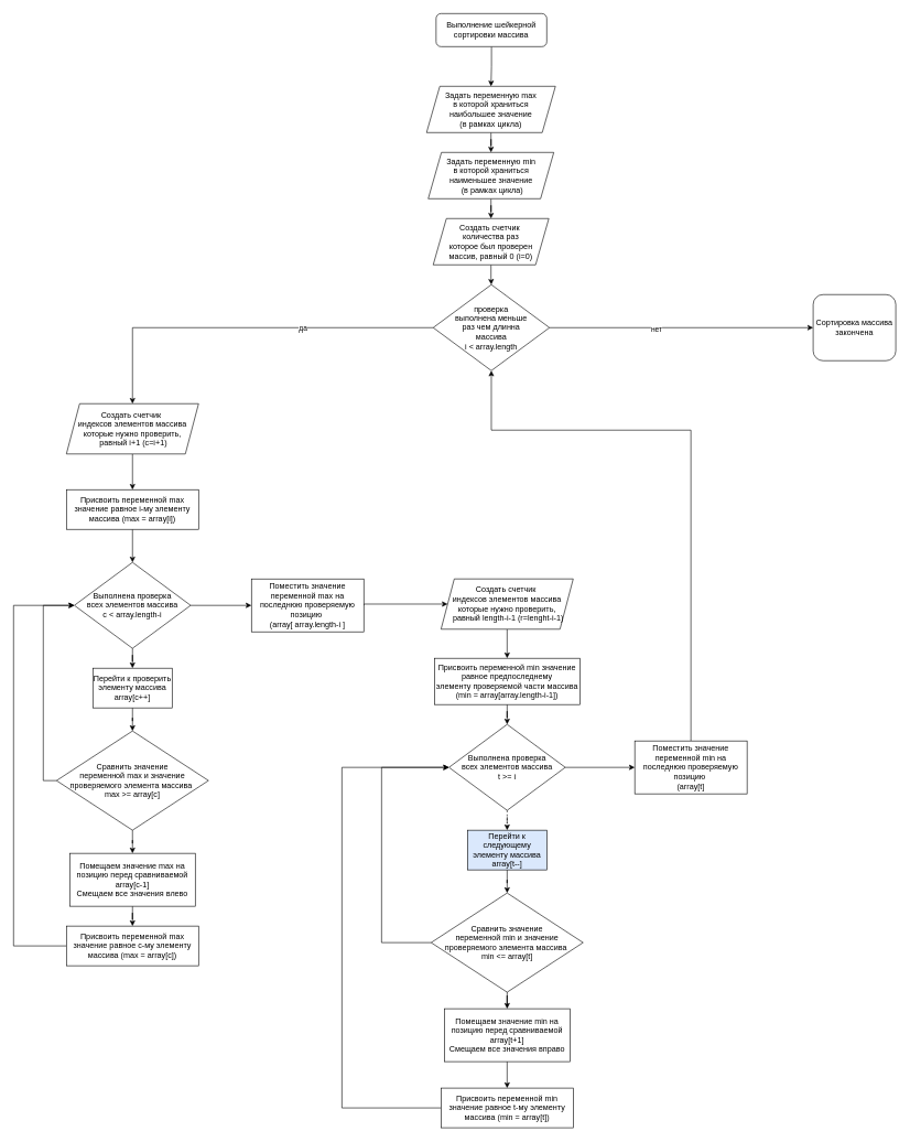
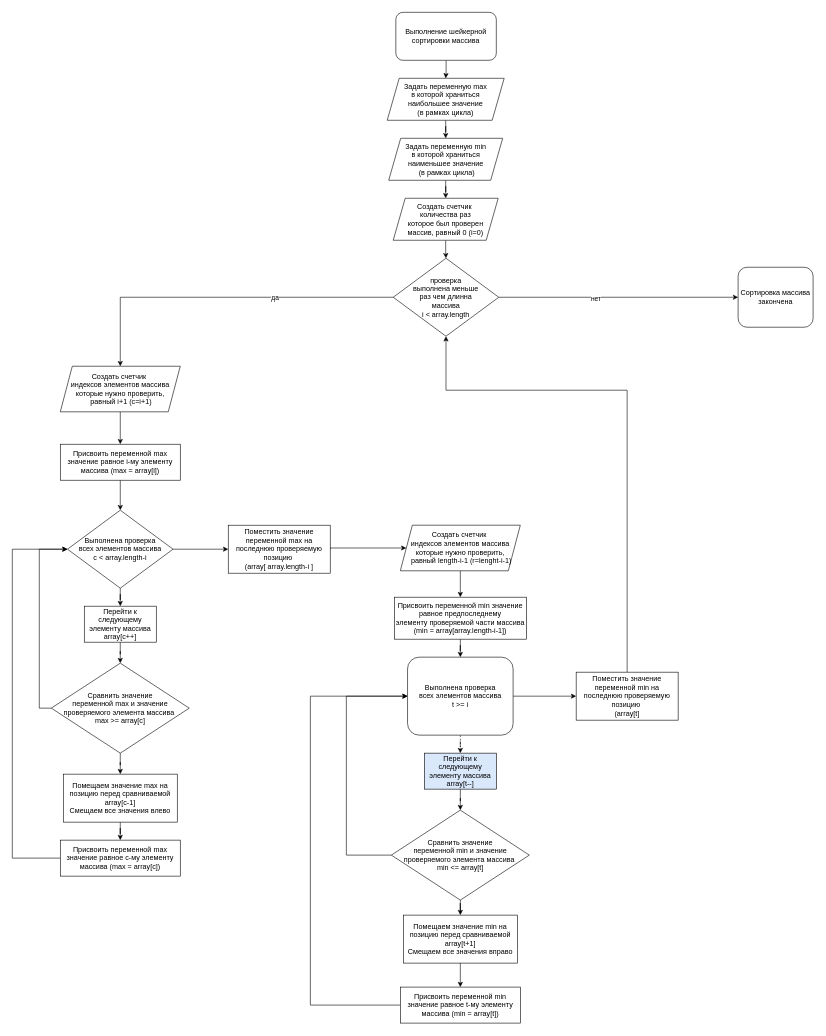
- <mxCell id="3" value="Выполнение шейкерной сортировки массива" style="rounded=1;whiteSpace=wrap;html=1;" parent="1" vertex="1"><mxGeometry x="659.39" y="20" width="167.5" height="50" as="geometry" /></mxCell>
+ <mxCell id="3" value="Выполнение шейкерной сортировки массива" style="rounded=1;whiteSpace=wrap;html=1;" parent="1" vertex="1"><mxGeometry x="659.39" y="20" width="167.5" height="80" as="geometry" /></mxCell>
- <mxCell id="27" value="Перейти к проверить элементу массива&lt;br&gt;array[c++]" style="rounded=0;whiteSpace=wrap;html=1;" parent="1" vertex="1"><mxGeometry x="140" y="1010" width="120" height="60" as="geometry" /></mxCell>
+ <mxCell id="27" value="Перейти к следующему элементу массива&lt;br&gt;array[c++]" style="rounded=0;whiteSpace=wrap;html=1;" parent="1" vertex="1"><mxGeometry x="140" y="1010" width="120" height="60" as="geometry" /></mxCell>
- <mxCell id="38" value="Выполнена проверка &lt;br&gt;всех&amp;nbsp;элементов массива&lt;br&gt;t &amp;gt;= i" style="rhombus;whiteSpace=wrap;html=1;" parent="1" vertex="1"><mxGeometry x="678.89" y="1095" width="176" height="130" as="geometry" /></mxCell>
+ <mxCell id="38" value="Выполнена проверка &lt;br&gt;всех&amp;nbsp;элементов массива&lt;br&gt;t &amp;gt;= i" style="whiteSpace=wrap;html=1;rounded=1;" parent="1" vertex="1"><mxGeometry x="678.89" y="1095" width="176" height="130" as="geometry" /></mxCell>
